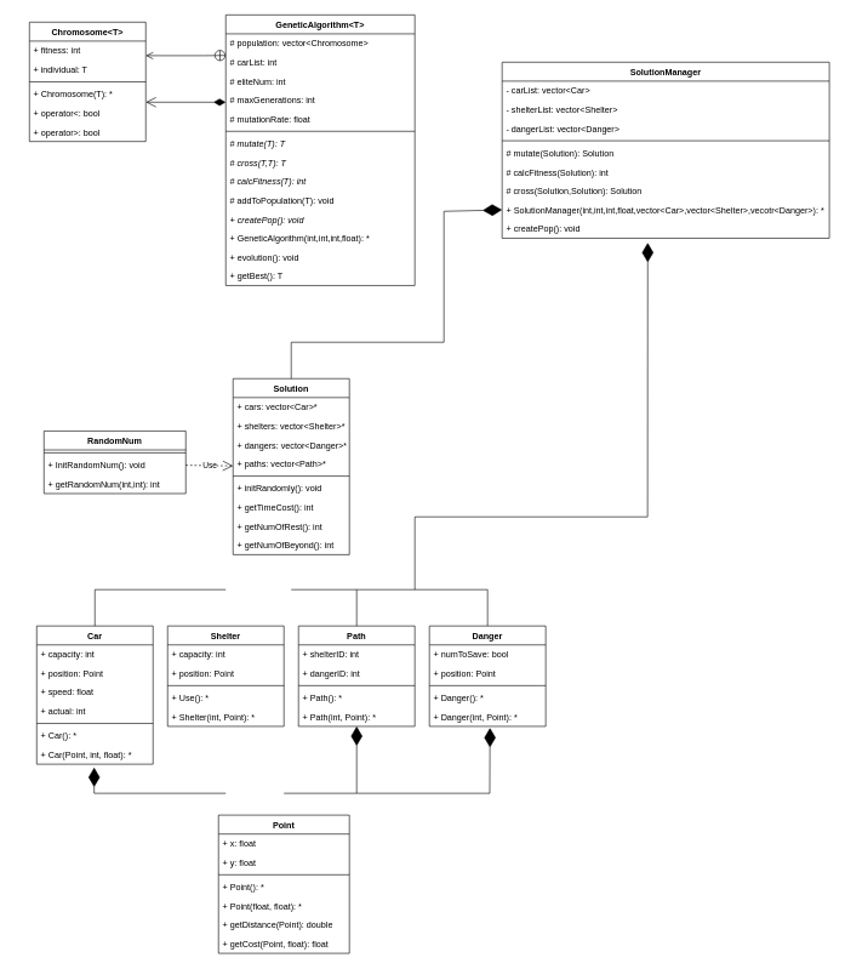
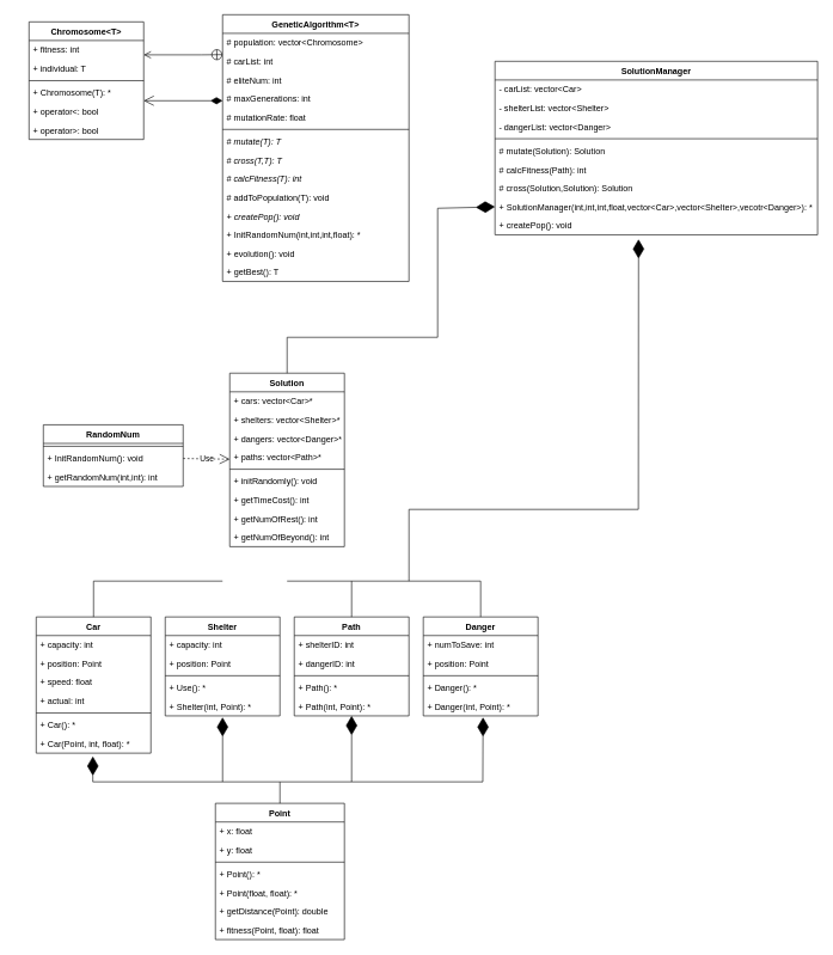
- <mxCell id="96" value="# calcFitness(Solution): int" style="text;strokeColor=none;fillColor=none;align=left;verticalAlign=top;spacingLeft=4;spacingRight=4;overflow=hidden;rotatable=0;points=[[0,0.5],[1,0.5]];portConstraint=eastwest;fontStyle=0" vertex="1" parent="90"><mxGeometry y="138" width="450" height="26" as="geometry" /></mxCell>
+ <mxCell id="96" value="# calcFitness(Path): int" style="text;strokeColor=none;fillColor=none;align=left;verticalAlign=top;spacingLeft=4;spacingRight=4;overflow=hidden;rotatable=0;points=[[0,0.5],[1,0.5]];portConstraint=eastwest;fontStyle=0" vertex="1" parent="90"><mxGeometry y="138" width="450" height="26" as="geometry" /></mxCell>
- <mxCell id="14" value="+ GeneticAlgorithm(int,int,int,float): *" style="text;strokeColor=none;fillColor=none;align=left;verticalAlign=top;spacingLeft=4;spacingRight=4;overflow=hidden;rotatable=0;points=[[0,0.5],[1,0.5]];portConstraint=eastwest;fontStyle=0" vertex="1" parent="2"><mxGeometry y="294" width="260" height="26" as="geometry" /></mxCell>
+ <mxCell id="14" value="+ InitRandomNum(int,int,int,float): *" style="text;strokeColor=none;fillColor=none;align=left;verticalAlign=top;spacingLeft=4;spacingRight=4;overflow=hidden;rotatable=0;points=[[0,0.5],[1,0.5]];portConstraint=eastwest;fontStyle=0" vertex="1" parent="2"><mxGeometry y="294" width="260" height="26" as="geometry" /></mxCell>
- <mxCell id="44" value="+ numToSave: bool " style="text;strokeColor=none;fillColor=none;align=left;verticalAlign=top;spacingLeft=4;spacingRight=4;overflow=hidden;rotatable=0;points=[[0,0.5],[1,0.5]];portConstraint=eastwest;" vertex="1" parent="43"><mxGeometry y="26" width="160" height="26" as="geometry" /></mxCell>
+ <mxCell id="44" value="+ numToSave: int " style="text;strokeColor=none;fillColor=none;align=left;verticalAlign=top;spacingLeft=4;spacingRight=4;overflow=hidden;rotatable=0;points=[[0,0.5],[1,0.5]];portConstraint=eastwest;" vertex="1" parent="43"><mxGeometry y="26" width="160" height="26" as="geometry" /></mxCell>
+ <mxCell id="78" value="" style="endArrow=diamondThin;endFill=1;endSize=24;html=1;rounded=0;entryX=0.5;entryY=1.077;entryDx=0;entryDy=0;entryPerimeter=0;exitX=0.5;exitY=0;exitDx=0;exitDy=0;" edge="1" parent="1" source="29" target="42"><mxGeometry width="160" relative="1" as="geometry"><mxPoint x="260" y="1060" as="sourcePoint" /><mxPoint x="420" y="1030" as="targetPoint" /><Array as="points"><mxPoint x="390" y="1090" /><mxPoint x="310" y="1090" /></Array></mxGeometry></mxCell>
- <mxCell id="36" value="+ getCost(Point, float): float" style="text;strokeColor=none;fillColor=none;align=left;verticalAlign=top;spacingLeft=4;spacingRight=4;overflow=hidden;rotatable=0;points=[[0,0.5],[1,0.5]];portConstraint=eastwest;" vertex="1" parent="29"><mxGeometry y="164" width="180" height="26" as="geometry" /></mxCell>
+ <mxCell id="36" value="+ fitness(Point, float): float" style="text;strokeColor=none;fillColor=none;align=left;verticalAlign=top;spacingLeft=4;spacingRight=4;overflow=hidden;rotatable=0;points=[[0,0.5],[1,0.5]];portConstraint=eastwest;" vertex="1" parent="29"><mxGeometry y="164" width="180" height="26" as="geometry" /></mxCell>
